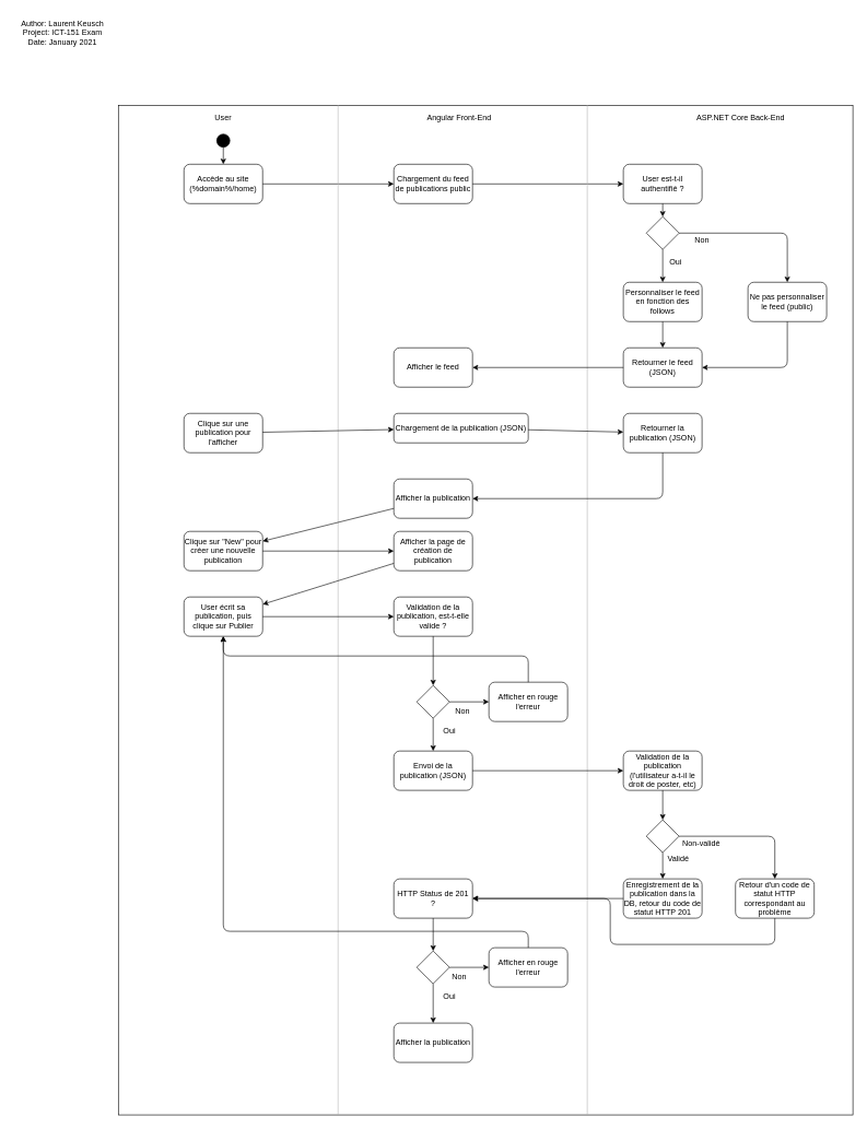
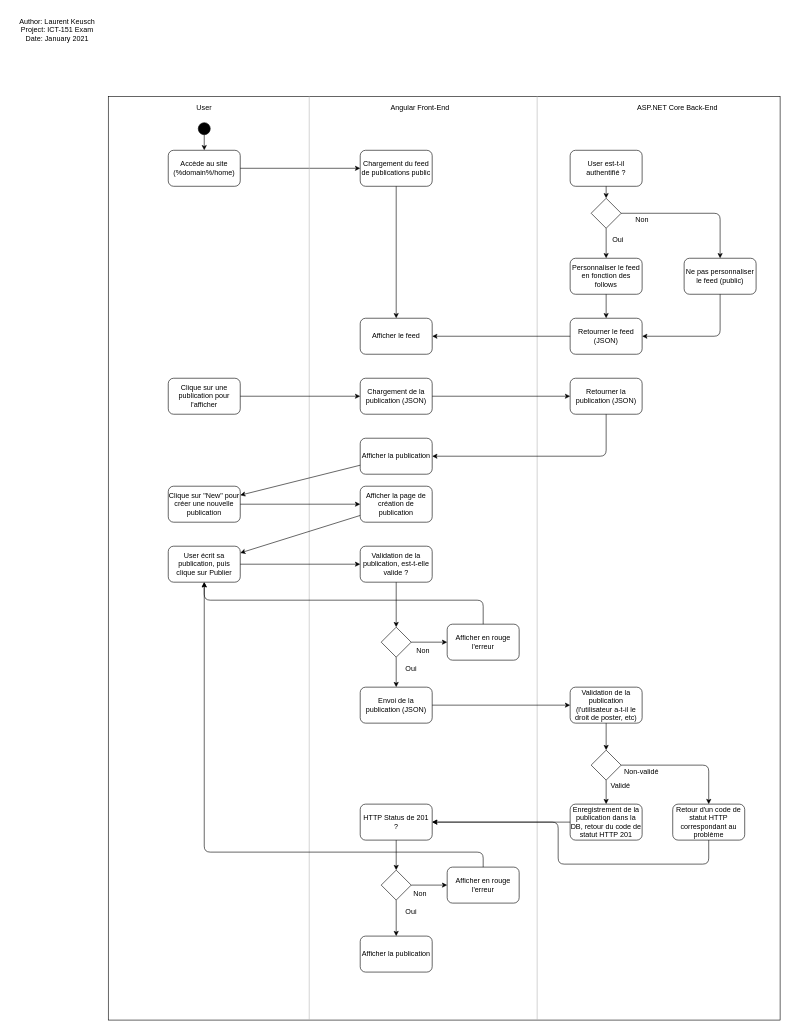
- <mxCell id="13" value="" style="endArrow=classic;html=1;" parent="1" source="7" target="8" edge="1"><mxGeometry width="50" height="50" relative="1" as="geometry"><mxPoint x="890" y="110" as="sourcePoint" /><mxPoint x="940" y="60" as="targetPoint" /></mxGeometry></mxCell>
+ <mxCell id="13" value="" style="endArrow=classic;html=1;" parent="1" source="7" target="26" edge="1"><mxGeometry width="50" height="50" relative="1" as="geometry"><mxPoint x="890" y="110" as="sourcePoint" /><mxPoint x="940" y="60" as="targetPoint" /></mxGeometry></mxCell>
- <mxCell id="29" value="Chargement de la publication (JSON)" style="rounded=1;whiteSpace=wrap;html=1;strokeWidth=1;fillColor=#FFFFFF;" parent="1" vertex="1"><mxGeometry x="600" y="630" width="205" height="45" as="geometry" /></mxCell>
+ <mxCell id="29" value="Chargement de la publication (JSON)" style="rounded=1;whiteSpace=wrap;html=1;strokeWidth=1;fillColor=#FFFFFF;" parent="1" vertex="1"><mxGeometry x="600" y="630" width="120" height="60" as="geometry" /></mxCell>
